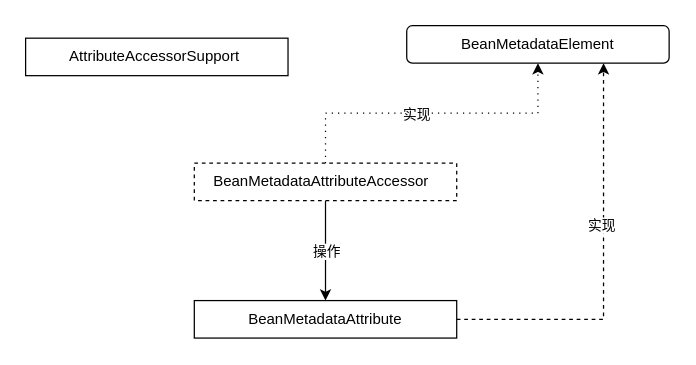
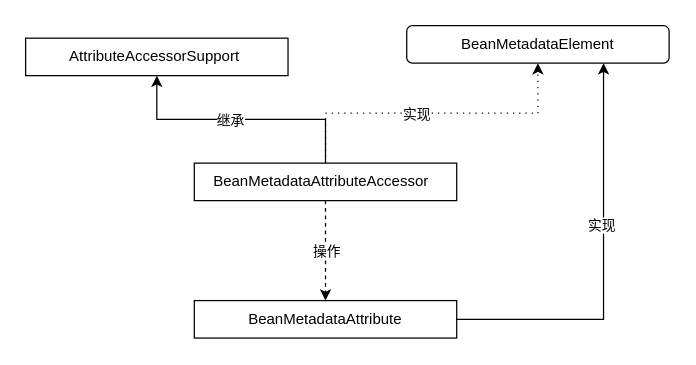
+ <mxCell id="2" value="" style="edgeStyle=orthogonalEdgeStyle;rounded=0;orthogonalLoop=1;jettySize=auto;labelBorderColor=none;html=1;" edge="1" parent="1" source="8" target="9"><mxGeometry relative="1" as="geometry" /></mxCell>
+ <mxCell id="3" value="继承" style="edgeLabel;align=center;verticalAlign=middle;resizable=0;points=[];labelBorderColor=none;html=1;" vertex="1" connectable="0" parent="2"><mxGeometry x="0.095" relative="1" as="geometry"><mxPoint as="offset" /></mxGeometry></mxCell>
- <mxCell id="8" value="BeanMetadataAttributeAccessor  " style="rounded=0;whiteSpace=wrap;labelBorderColor=none;html=1;dashed=1;" vertex="1" parent="1"><mxGeometry x="155" y="130" width="210" height="30" as="geometry" /></mxCell>
+ <mxCell id="8" value="BeanMetadataAttributeAccessor  " style="rounded=0;whiteSpace=wrap;labelBorderColor=none;html=1;" vertex="1" parent="1"><mxGeometry x="155" y="130" width="210" height="30" as="geometry" /></mxCell>
- <mxCell id="6" value="" style="edgeStyle=orthogonalEdgeStyle;rounded=0;orthogonalLoop=1;jettySize=auto;labelBorderColor=none;html=1;" edge="1" parent="1" source="8" target="13"><mxGeometry relative="1" as="geometry" /></mxCell>
+ <mxCell id="6" value="" style="edgeStyle=orthogonalEdgeStyle;rounded=0;orthogonalLoop=1;jettySize=auto;labelBorderColor=none;html=1;dashed=1;" edge="1" parent="1" source="8" target="13"><mxGeometry relative="1" as="geometry" /></mxCell>
- <mxCell id="11" value="" style="edgeStyle=orthogonalEdgeStyle;rounded=0;orthogonalLoop=1;jettySize=auto;entryX=0.75;entryY=1;entryDx=0;entryDy=0;exitX=1;exitY=0.5;exitDx=0;exitDy=0;labelBorderColor=none;html=1;dashed=1;" edge="1" parent="1" source="13" target="10"><mxGeometry relative="1" as="geometry" /></mxCell>
+ <mxCell id="11" value="" style="edgeStyle=orthogonalEdgeStyle;rounded=0;orthogonalLoop=1;jettySize=auto;entryX=0.75;entryY=1;entryDx=0;entryDy=0;exitX=1;exitY=0.5;exitDx=0;exitDy=0;labelBorderColor=none;html=1;" edge="1" parent="1" source="13" target="10"><mxGeometry relative="1" as="geometry" /></mxCell>
